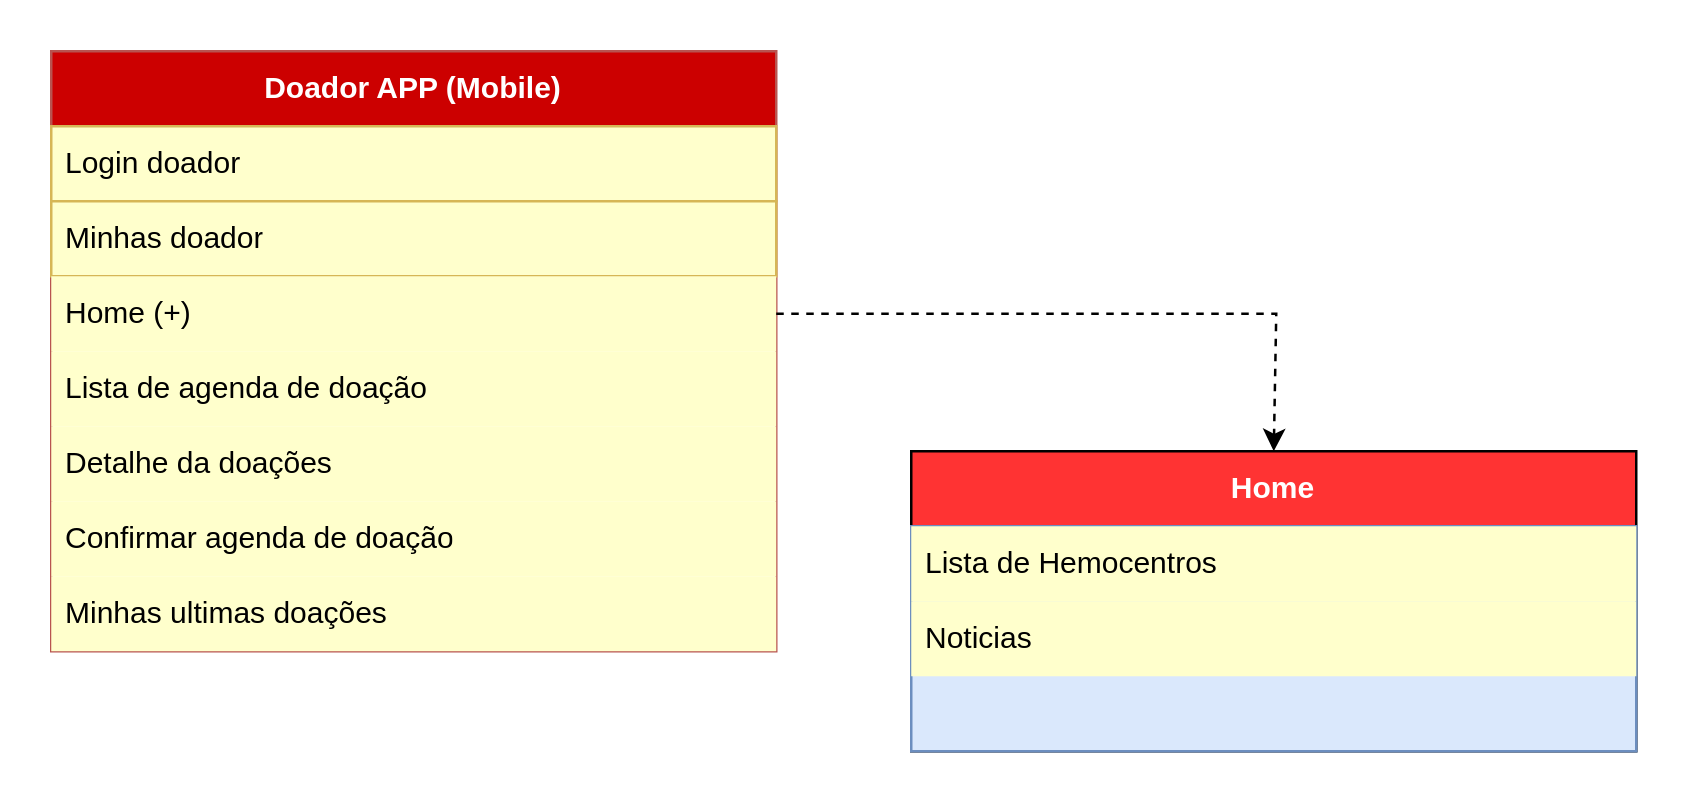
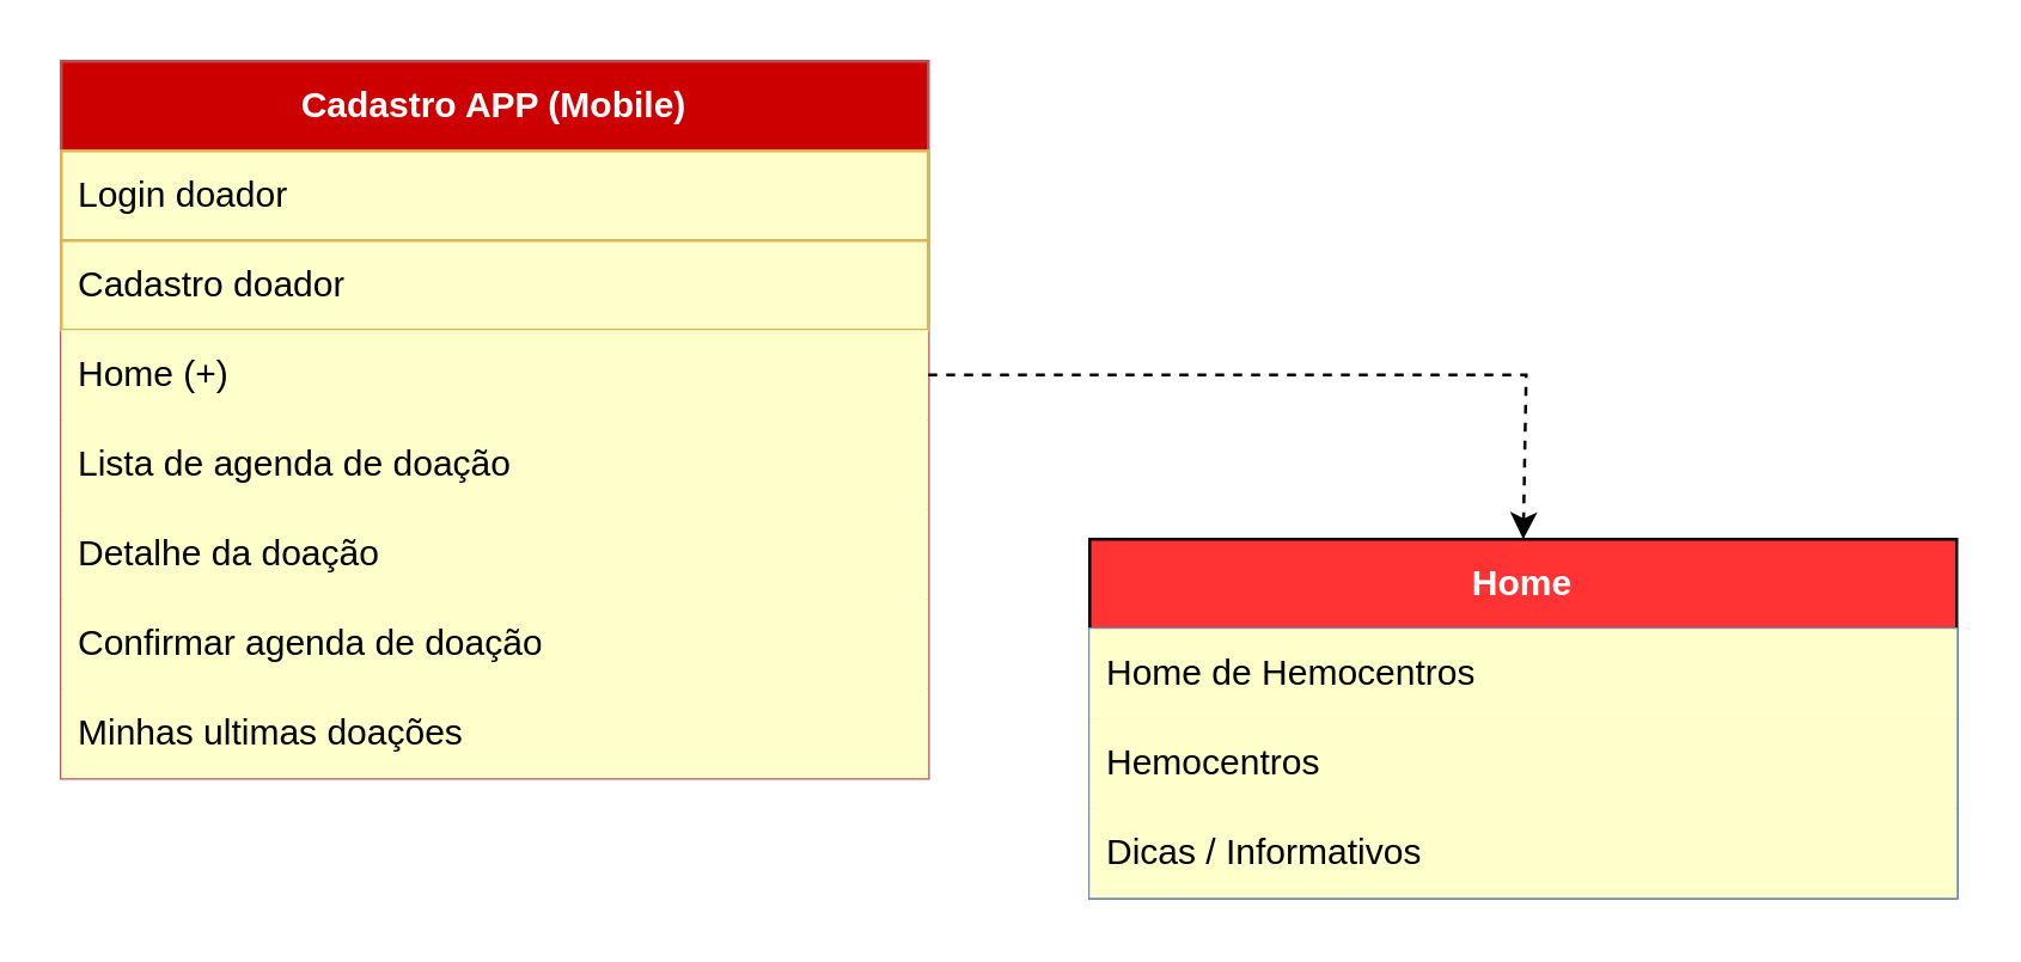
- <mxCell id="2" value="Doador APP (Mobile)" style="swimlane;fontStyle=1;childLayout=stackLayout;horizontal=1;startSize=30;horizontalStack=0;resizeParent=1;resizeParentMax=0;resizeLast=0;collapsible=1;marginBottom=0;whiteSpace=wrap;html=1;fillColor=#CC0000;strokeColor=#b85450;fontColor=#ffffff;" vertex="1" parent="1"><mxGeometry x="20" y="20" width="290" height="240" as="geometry"><mxRectangle x="70" y="240" width="150" height="30" as="alternateBounds" /></mxGeometry></mxCell>
+ <mxCell id="2" value="Cadastro APP (Mobile)" style="swimlane;fontStyle=1;childLayout=stackLayout;horizontal=1;startSize=30;horizontalStack=0;resizeParent=1;resizeParentMax=0;resizeLast=0;collapsible=1;marginBottom=0;whiteSpace=wrap;html=1;fillColor=#CC0000;strokeColor=#b85450;fontColor=#ffffff;" vertex="1" parent="1"><mxGeometry x="20" y="20" width="290" height="240" as="geometry"><mxRectangle x="70" y="240" width="150" height="30" as="alternateBounds" /></mxGeometry></mxCell>
- <mxCell id="4" value="Minhas doador" style="text;strokeColor=#d6b656;fillColor=#FFFFCC;align=left;verticalAlign=middle;spacingLeft=4;spacingRight=4;overflow=hidden;points=[[0,0.5],[1,0.5]];portConstraint=eastwest;rotatable=0;whiteSpace=wrap;html=1;" vertex="1" parent="2"><mxGeometry y="60" width="290" height="30" as="geometry" /></mxCell>
+ <mxCell id="4" value="Cadastro doador" style="text;strokeColor=#d6b656;fillColor=#FFFFCC;align=left;verticalAlign=middle;spacingLeft=4;spacingRight=4;overflow=hidden;points=[[0,0.5],[1,0.5]];portConstraint=eastwest;rotatable=0;whiteSpace=wrap;html=1;" vertex="1" parent="2"><mxGeometry y="60" width="290" height="30" as="geometry" /></mxCell>
- <mxCell id="7" value="Detalhe da doações" style="text;strokeColor=none;fillColor=#FFFFCC;align=left;verticalAlign=middle;spacingLeft=4;spacingRight=4;overflow=hidden;points=[[0,0.5],[1,0.5]];portConstraint=eastwest;rotatable=0;whiteSpace=wrap;html=1;" vertex="1" parent="2"><mxGeometry y="150" width="290" height="30" as="geometry" /></mxCell>
+ <mxCell id="7" value="Detalhe da doação" style="text;strokeColor=none;fillColor=#FFFFCC;align=left;verticalAlign=middle;spacingLeft=4;spacingRight=4;overflow=hidden;points=[[0,0.5],[1,0.5]];portConstraint=eastwest;rotatable=0;whiteSpace=wrap;html=1;" vertex="1" parent="2"><mxGeometry y="150" width="290" height="30" as="geometry" /></mxCell>
- <mxCell id="12" value="Lista de Hemocentros" style="text;strokeColor=none;fillColor=#FFFFCC;align=left;verticalAlign=middle;spacingLeft=4;spacingRight=4;overflow=hidden;points=[[0,0.5],[1,0.5]];portConstraint=eastwest;rotatable=0;whiteSpace=wrap;html=1;container=0;" vertex="1" parent="11"><mxGeometry width="290" height="30" as="geometry" /></mxCell>
+ <mxCell id="12" value="Home de Hemocentros" style="text;strokeColor=none;fillColor=#FFFFCC;align=left;verticalAlign=middle;spacingLeft=4;spacingRight=4;overflow=hidden;points=[[0,0.5],[1,0.5]];portConstraint=eastwest;rotatable=0;whiteSpace=wrap;html=1;container=0;" vertex="1" parent="11"><mxGeometry width="290" height="30" as="geometry" /></mxCell>
- <mxCell id="13" value="Noticias&amp;nbsp;" style="text;strokeColor=none;fillColor=#FFFFCC;align=left;verticalAlign=middle;spacingLeft=4;spacingRight=4;overflow=hidden;points=[[0,0.5],[1,0.5]];portConstraint=eastwest;rotatable=0;whiteSpace=wrap;html=1;container=0;" vertex="1" parent="11"><mxGeometry y="30" width="290" height="30" as="geometry" /></mxCell>
+ <mxCell id="13" value="Hemocentros&amp;nbsp;" style="text;strokeColor=none;fillColor=#FFFFCC;align=left;verticalAlign=middle;spacingLeft=4;spacingRight=4;overflow=hidden;points=[[0,0.5],[1,0.5]];portConstraint=eastwest;rotatable=0;whiteSpace=wrap;html=1;container=0;" vertex="1" parent="11"><mxGeometry y="30" width="290" height="30" as="geometry" /></mxCell>
+ <mxCell id="14" value="Dicas / Informativos" style="text;strokeColor=none;fillColor=#FFFFCC;align=left;verticalAlign=middle;spacingLeft=4;spacingRight=4;overflow=hidden;points=[[0,0.5],[1,0.5]];portConstraint=eastwest;rotatable=0;whiteSpace=wrap;html=1;container=0;" vertex="1" parent="11"><mxGeometry y="60" width="290" height="30" as="geometry" /></mxCell>
